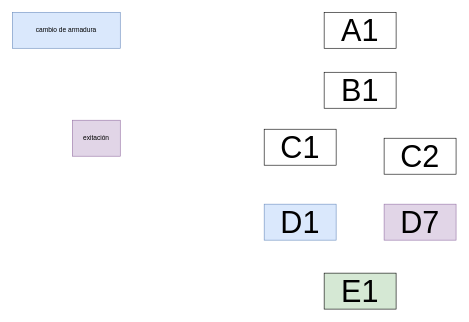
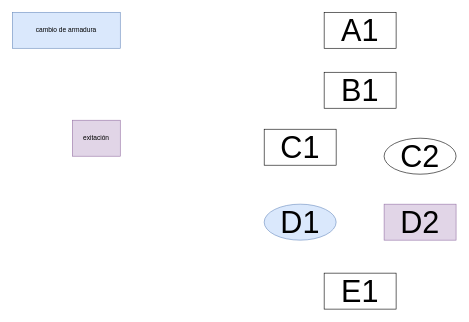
- <mxCell id="5" value="&lt;font style=&quot;font-size: 51px;&quot;&gt;C2&lt;/font&gt;" style="rounded=0;whiteSpace=wrap;html=1;" vertex="1" parent="1"><mxGeometry x="640" y="230" width="120" height="60" as="geometry" /></mxCell>
+ <mxCell id="5" value="&lt;font style=&quot;font-size: 51px;&quot;&gt;C2&lt;/font&gt;" style="ellipse;whiteSpace=wrap;html=1;" vertex="1" parent="1"><mxGeometry x="640" y="230" width="120" height="60" as="geometry" /></mxCell>
- <mxCell id="6" value="&lt;font style=&quot;font-size: 51px;&quot;&gt;D1&lt;/font&gt;" style="rounded=0;whiteSpace=wrap;html=1;fillColor=#dae8fc;strokeColor=#6c8ebf;" vertex="1" parent="1"><mxGeometry x="440" y="340" width="120" height="60" as="geometry" /></mxCell>
+ <mxCell id="6" value="&lt;font style=&quot;font-size: 51px;&quot;&gt;D1&lt;/font&gt;" style="ellipse;whiteSpace=wrap;html=1;fillColor=#dae8fc;strokeColor=#6c8ebf;" vertex="1" parent="1"><mxGeometry x="440" y="340" width="120" height="60" as="geometry" /></mxCell>
- <mxCell id="8" value="&lt;font style=&quot;font-size: 51px;&quot;&gt;D7&lt;/font&gt;" style="rounded=0;whiteSpace=wrap;html=1;fillColor=#e1d5e7;strokeColor=#9673a6;" vertex="1" parent="1"><mxGeometry x="640" y="340" width="120" height="60" as="geometry" /></mxCell>
+ <mxCell id="8" value="&lt;font style=&quot;font-size: 51px;&quot;&gt;D2&lt;/font&gt;" style="rounded=0;whiteSpace=wrap;html=1;fillColor=#e1d5e7;strokeColor=#9673a6;" vertex="1" parent="1"><mxGeometry x="640" y="340" width="120" height="60" as="geometry" /></mxCell>
- <mxCell id="10" value="&lt;font style=&quot;font-size: 51px;&quot;&gt;E1&lt;/font&gt;" style="rounded=0;whiteSpace=wrap;html=1;fillColor=#d5e8d4;" vertex="1" parent="1"><mxGeometry x="540" y="455" width="120" height="60" as="geometry" /></mxCell>
+ <mxCell id="10" value="&lt;font style=&quot;font-size: 51px;&quot;&gt;E1&lt;/font&gt;" style="rounded=0;whiteSpace=wrap;html=1;" vertex="1" parent="1"><mxGeometry x="540" y="455" width="120" height="60" as="geometry" /></mxCell>
